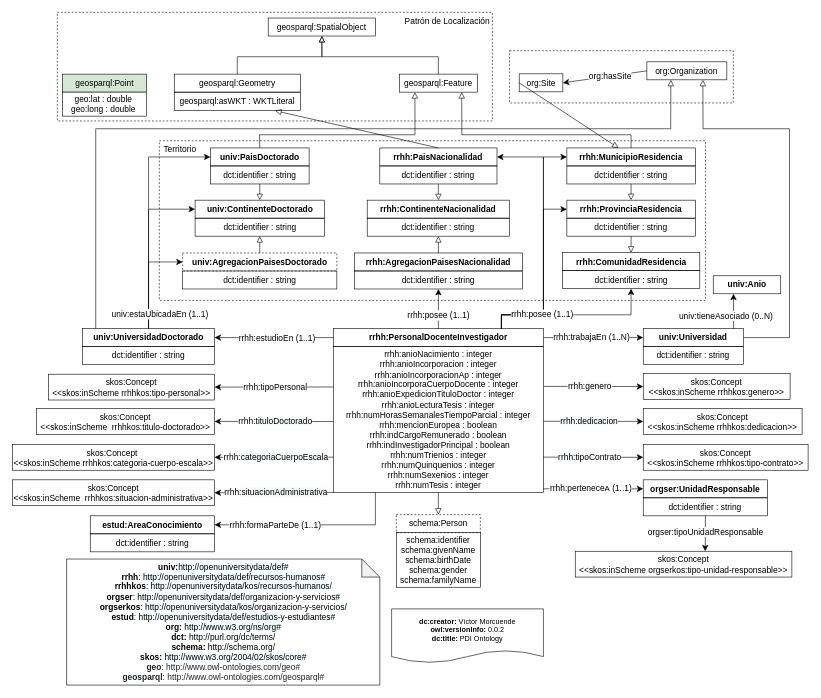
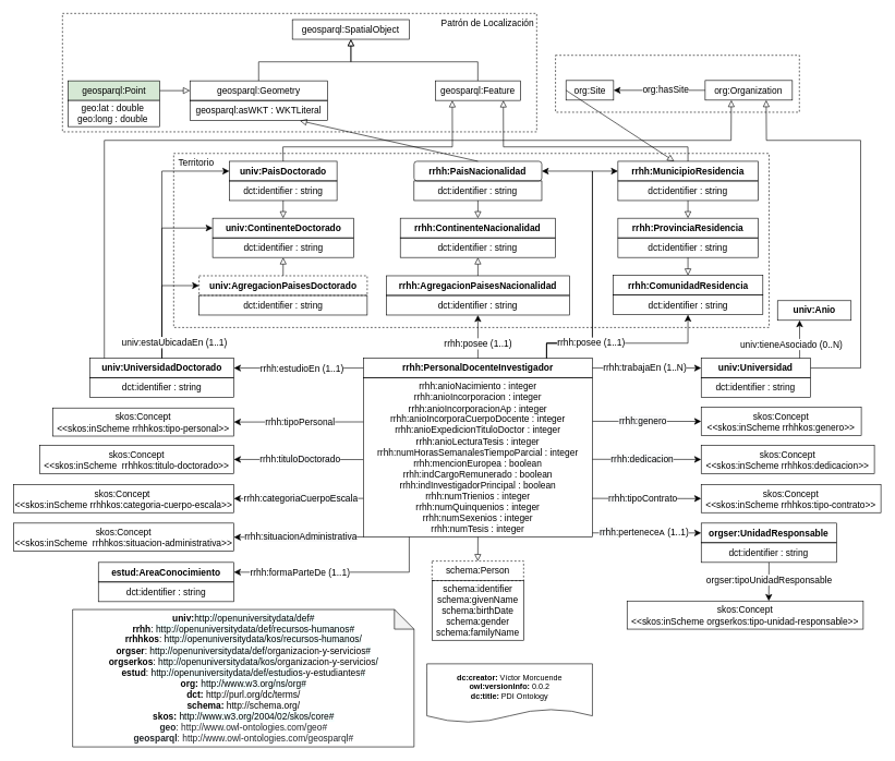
- <mxCell id="55" value="org:Organization" style="rounded=0;whiteSpace=wrap;html=1;snapToPoint=1;points=[[0.1,0],[0.2,0],[0.3,0],[0.4,0],[0.5,0],[0.6,0],[0.7,0],[0.8,0],[0.9,0],[0,0.1],[0,0.3],[0,0.5],[0,0.7],[0,0.9],[0.1,1],[0.2,1],[0.3,1],[0.4,1],[0.5,1],[0.6,1],[0.7,1],[0.8,1],[0.9,1],[1,0.1],[1,0.3],[1,0.5],[1,0.7],[1,0.9]];fontFamily=Helvetica;fontSize=14;fillColor=none;" parent="1" vertex="1"><mxGeometry x="1077.36" y="102.5" width="133.25" height="30" as="geometry" /></mxCell>
+ <mxCell id="55" value="org:Organization" style="rounded=0;whiteSpace=wrap;html=1;snapToPoint=1;points=[[0.1,0],[0.2,0],[0.3,0],[0.4,0],[0.5,0],[0.6,0],[0.7,0],[0.8,0],[0.9,0],[0,0.1],[0,0.3],[0,0.5],[0,0.7],[0,0.9],[0.1,1],[0.2,1],[0.3,1],[0.4,1],[0.5,1],[0.6,1],[0.7,1],[0.8,1],[0.9,1],[1,0.1],[1,0.3],[1,0.5],[1,0.7],[1,0.9]];fontFamily=Helvetica;fontSize=14;fillColor=none;" parent="1" vertex="1"><mxGeometry x="1077.36" y="122.5" width="133.25" height="30" as="geometry" /></mxCell>
- <mxCell id="53" value="" style="endArrow=block;html=1;fontColor=#000099;exitX=1;exitY=0.5;exitDx=0;exitDy=0;endFill=0;endSize=8;arcSize=0;rounded=0;fontSize=14;" parent="1" source="62" target="63" edge="1"><mxGeometry width="50" height="50" relative="1" as="geometry"><mxPoint x="19.37" y="355" as="sourcePoint" /><mxPoint x="389.12" y="183.5" as="targetPoint" /></mxGeometry></mxCell>
+ <mxCell id="53" value="" style="endArrow=block;html=1;fontColor=#000099;exitX=1;exitY=0.5;exitDx=0;exitDy=0;endFill=0;entryX=0;entryY=0.5;entryDx=0;entryDy=0;endSize=8;arcSize=0;rounded=0;fontSize=14;" parent="1" source="62" target="59" edge="1"><mxGeometry width="50" height="50" relative="1" as="geometry"><mxPoint x="19.37" y="355" as="sourcePoint" /><mxPoint x="389.12" y="183.5" as="targetPoint" /></mxGeometry></mxCell>
- <mxCell id="12" value="&lt;b&gt;&lt;span style=&quot;background-color: rgb(255, 255, 255);&quot;&gt;rrhh&lt;/span&gt;&lt;/b&gt;&lt;b&gt;:PaisNacionalidad&lt;/b&gt;" style="rounded=0;whiteSpace=wrap;html=1;snapToPoint=1;points=[[0.1,0],[0.2,0],[0.3,0],[0.4,0],[0.5,0],[0.6,0],[0.7,0],[0.8,0],[0.9,0],[0,0.1],[0,0.3],[0,0.5],[0,0.7],[0,0.9],[0.1,1],[0.2,1],[0.3,1],[0.4,1],[0.5,1],[0.6,1],[0.7,1],[0.8,1],[0.9,1],[1,0.1],[1,0.3],[1,0.5],[1,0.7],[1,0.9]];fontFamily=Helvetica;fontSize=14;fillColor=none;" parent="1" vertex="1"><mxGeometry x="632.37" y="246" width="195.24" height="30" as="geometry" /></mxCell>
+ <mxCell id="12" value="&lt;b&gt;&lt;span style=&quot;background-color: rgb(255, 255, 255);&quot;&gt;rrhh&lt;/span&gt;&lt;/b&gt;&lt;b&gt;:PaisNacionalidad&lt;/b&gt;" style="whiteSpace=wrap;html=1;snapToPoint=1;points=[[0.1,0],[0.2,0],[0.3,0],[0.4,0],[0.5,0],[0.6,0],[0.7,0],[0.8,0],[0.9,0],[0,0.1],[0,0.3],[0,0.5],[0,0.7],[0,0.9],[0.1,1],[0.2,1],[0.3,1],[0.4,1],[0.5,1],[0.6,1],[0.7,1],[0.8,1],[0.9,1],[1,0.1],[1,0.3],[1,0.5],[1,0.7],[1,0.9]];fontFamily=Helvetica;fontSize=14;fillColor=none;rounded=1;" parent="1" vertex="1"><mxGeometry x="632.37" y="246" width="195.24" height="30" as="geometry" /></mxCell>
- <mxCell id="99" value="" style="endArrow=classic;html=1;endSize=8;arcSize=0;rounded=0;fontFamily=Helvetica;fontSize=14;exitX=0.8;exitY=0;exitDx=0;exitDy=0;entryX=0;entryY=0.5;entryDx=0;entryDy=0;" parent="1" source="41" target="21" edge="1"><mxGeometry width="50" height="50" relative="1" as="geometry"><mxPoint x="844.994" y="557" as="sourcePoint" /><mxPoint x="1061.06" y="490.5" as="targetPoint" /><Array as="points"><mxPoint x="835" y="524" /><mxPoint x="905" y="524" /><mxPoint x="905" y="348" /></Array></mxGeometry></mxCell>
- <mxCell id="100" value="&lt;div&gt;rrhh:posee (1..1)&lt;/div&gt;" style="text;html=1;align=center;verticalAlign=middle;resizable=0;points=[];labelBackgroundColor=#ffffff;fontFamily=Helvetica;fontSize=14;fillColor=none;" parent="99" vertex="1" connectable="0"><mxGeometry x="-0.127" relative="1" as="geometry"><mxPoint x="-3" y="40" as="offset" /></mxGeometry></mxCell>
